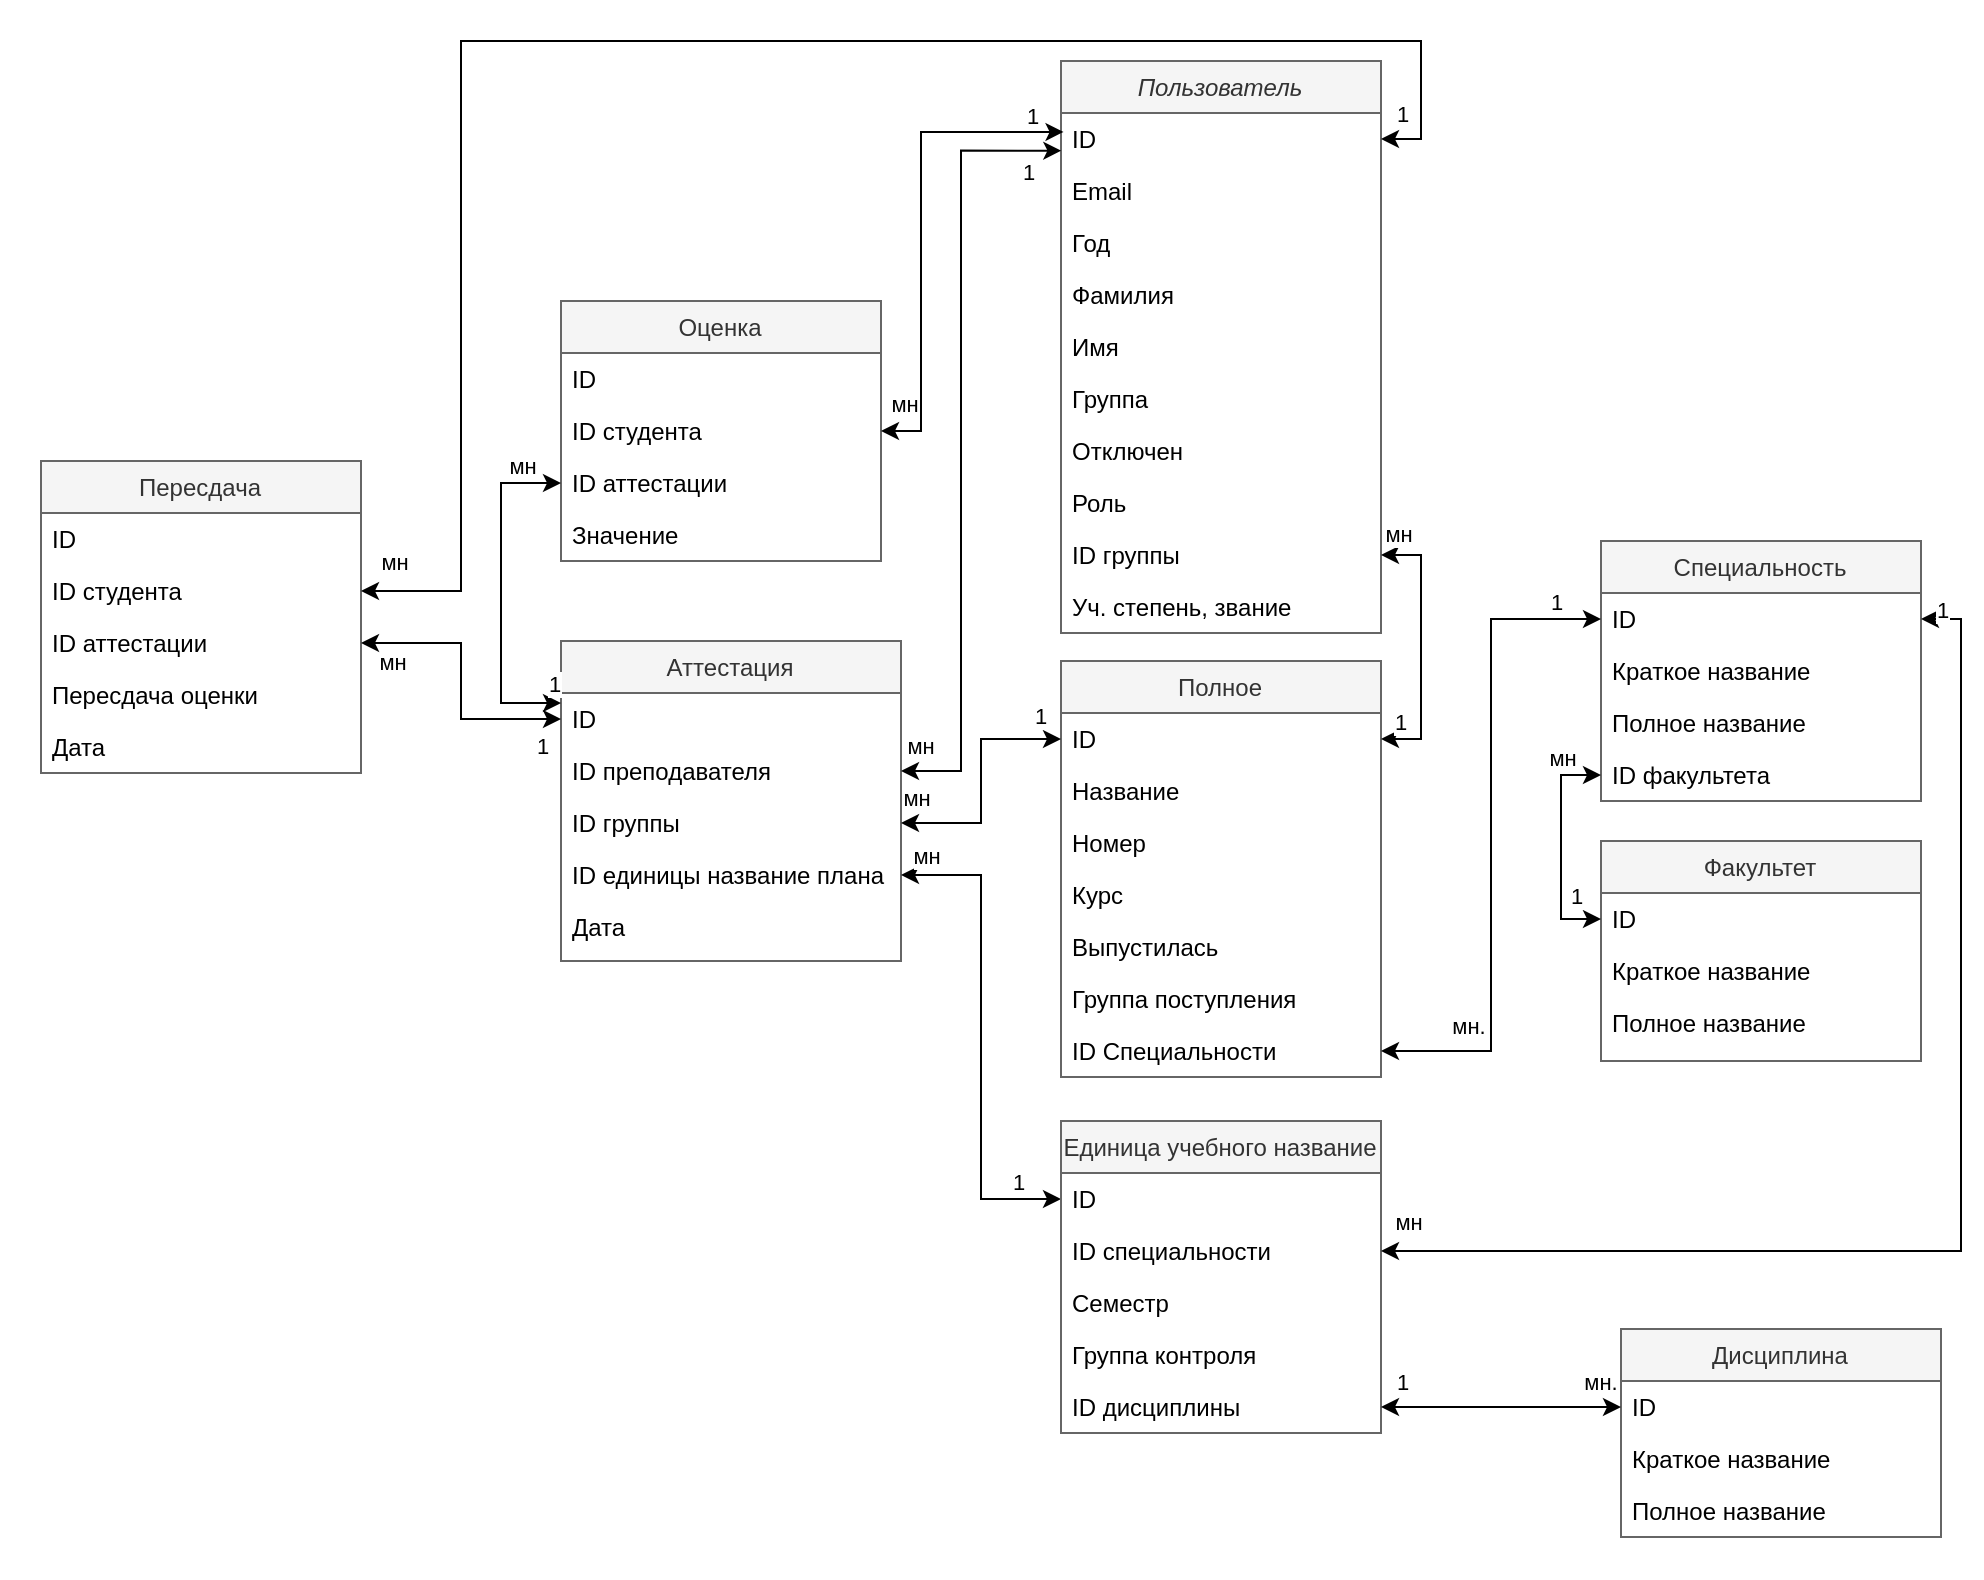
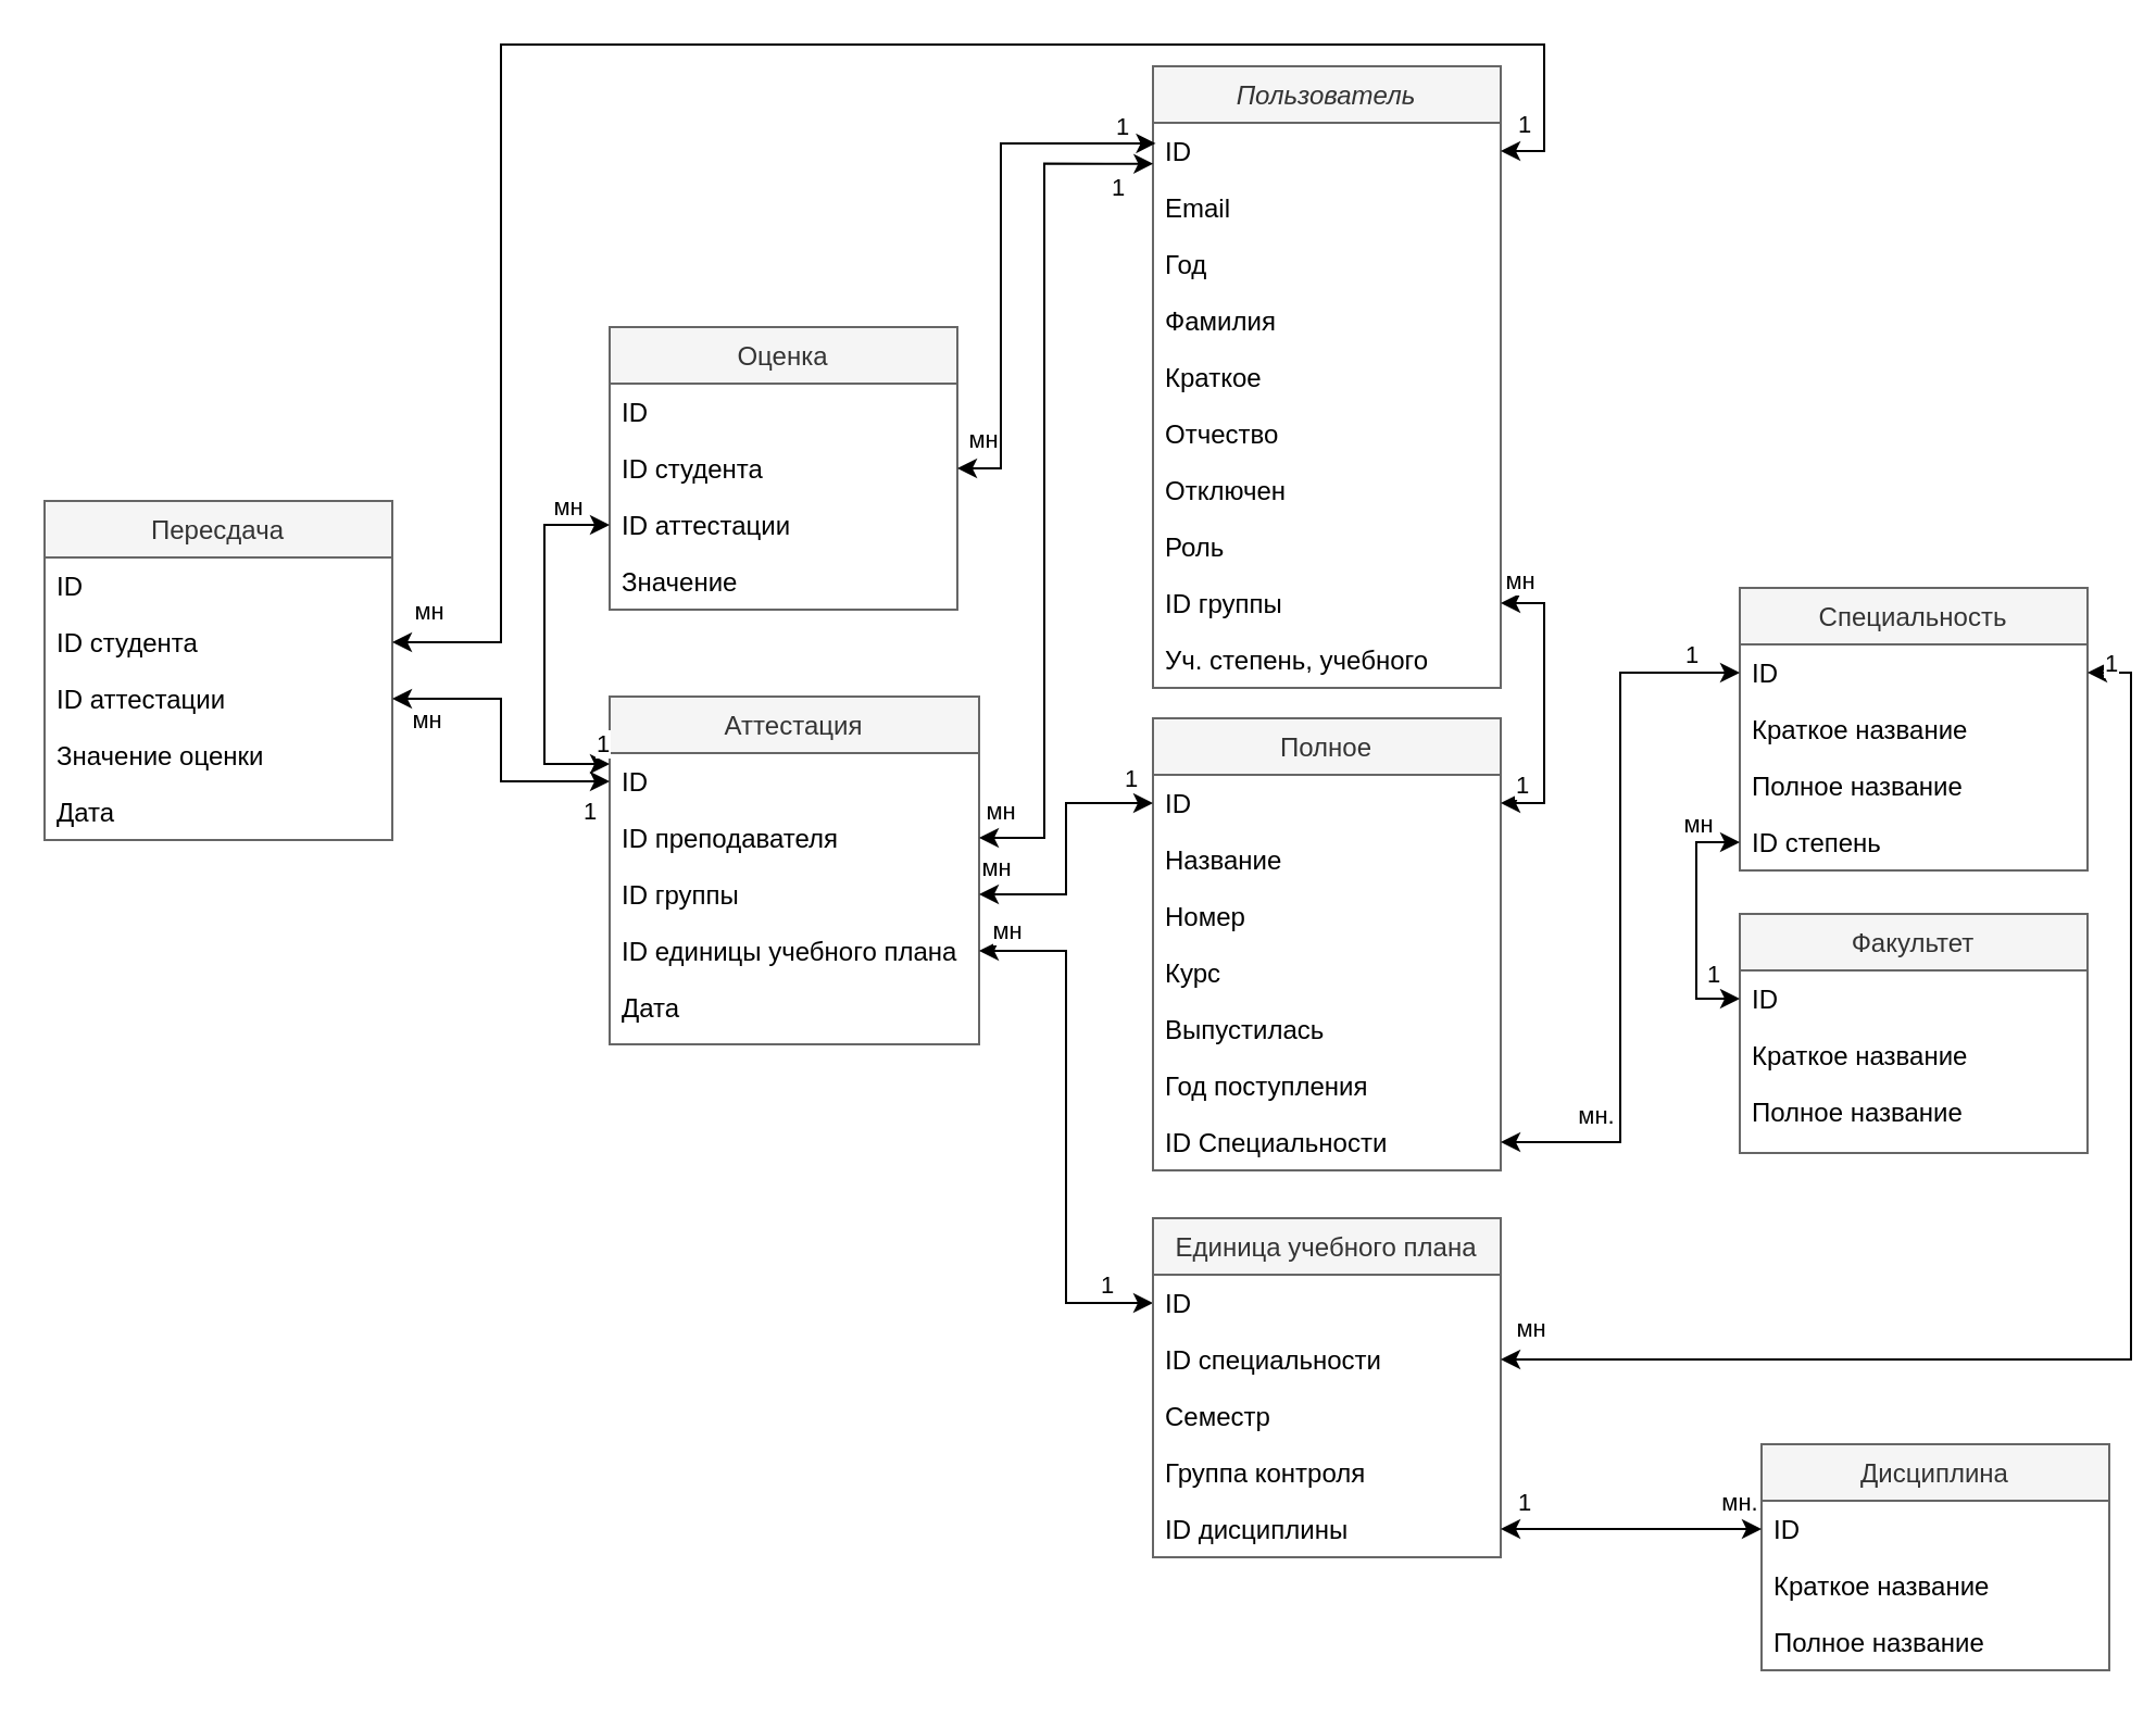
- <mxCell id="7" value="Имя" style="text;align=left;verticalAlign=top;spacingLeft=4;spacingRight=4;overflow=hidden;rotatable=0;points=[[0,0.5],[1,0.5]];portConstraint=eastwest;rounded=0;shadow=0;html=0;" parent="2" vertex="1"><mxGeometry y="130" width="160" height="26" as="geometry" /></mxCell>
+ <mxCell id="7" value="Краткое" style="text;align=left;verticalAlign=top;spacingLeft=4;spacingRight=4;overflow=hidden;rotatable=0;points=[[0,0.5],[1,0.5]];portConstraint=eastwest;rounded=0;shadow=0;html=0;" parent="2" vertex="1"><mxGeometry y="130" width="160" height="26" as="geometry" /></mxCell>
- <mxCell id="8" value="Группа" style="text;align=left;verticalAlign=top;spacingLeft=4;spacingRight=4;overflow=hidden;rotatable=0;points=[[0,0.5],[1,0.5]];portConstraint=eastwest;rounded=0;shadow=0;html=0;" parent="2" vertex="1"><mxGeometry y="156" width="160" height="26" as="geometry" /></mxCell>
+ <mxCell id="8" value="Отчество" style="text;align=left;verticalAlign=top;spacingLeft=4;spacingRight=4;overflow=hidden;rotatable=0;points=[[0,0.5],[1,0.5]];portConstraint=eastwest;rounded=0;shadow=0;html=0;" parent="2" vertex="1"><mxGeometry y="156" width="160" height="26" as="geometry" /></mxCell>
- <mxCell id="12" value="Уч. степень, звание" style="text;align=left;verticalAlign=top;spacingLeft=4;spacingRight=4;overflow=hidden;rotatable=0;points=[[0,0.5],[1,0.5]];portConstraint=eastwest;rounded=0;shadow=0;html=0;" parent="2" vertex="1"><mxGeometry y="260" width="160" height="26" as="geometry" /></mxCell>
+ <mxCell id="12" value="Уч. степень, учебного" style="text;align=left;verticalAlign=top;spacingLeft=4;spacingRight=4;overflow=hidden;rotatable=0;points=[[0,0.5],[1,0.5]];portConstraint=eastwest;rounded=0;shadow=0;html=0;" parent="2" vertex="1"><mxGeometry y="260" width="160" height="26" as="geometry" /></mxCell>
- <mxCell id="85" value="Пересдача оценки" style="text;align=left;verticalAlign=top;spacingLeft=4;spacingRight=4;overflow=hidden;rotatable=0;points=[[0,0.5],[1,0.5]];portConstraint=eastwest;" parent="81" vertex="1"><mxGeometry y="104" width="160" height="26" as="geometry" /></mxCell>
+ <mxCell id="85" value="Значение оценки" style="text;align=left;verticalAlign=top;spacingLeft=4;spacingRight=4;overflow=hidden;rotatable=0;points=[[0,0.5],[1,0.5]];portConstraint=eastwest;" parent="81" vertex="1"><mxGeometry y="104" width="160" height="26" as="geometry" /></mxCell>
- <mxCell id="55" value="ID факультета" style="text;align=left;verticalAlign=top;spacingLeft=4;spacingRight=4;overflow=hidden;rotatable=0;points=[[0,0.5],[1,0.5]];portConstraint=eastwest;" parent="51" vertex="1"><mxGeometry y="104" width="160" height="26" as="geometry" /></mxCell>
+ <mxCell id="55" value="ID степень" style="text;align=left;verticalAlign=top;spacingLeft=4;spacingRight=4;overflow=hidden;rotatable=0;points=[[0,0.5],[1,0.5]];portConstraint=eastwest;" parent="51" vertex="1"><mxGeometry y="104" width="160" height="26" as="geometry" /></mxCell>
- <mxCell id="34" value="ID единицы название плана" style="text;align=left;verticalAlign=top;spacingLeft=4;spacingRight=4;overflow=hidden;rotatable=0;points=[[0,0.5],[1,0.5]];portConstraint=eastwest;" parent="30" vertex="1"><mxGeometry y="104" width="170" height="26" as="geometry" /></mxCell>
+ <mxCell id="34" value="ID единицы учебного плана" style="text;align=left;verticalAlign=top;spacingLeft=4;spacingRight=4;overflow=hidden;rotatable=0;points=[[0,0.5],[1,0.5]];portConstraint=eastwest;" parent="30" vertex="1"><mxGeometry y="104" width="170" height="26" as="geometry" /></mxCell>
- <mxCell id="19" value="Группа поступления" style="text;align=left;verticalAlign=top;spacingLeft=4;spacingRight=4;overflow=hidden;rotatable=0;points=[[0,0.5],[1,0.5]];portConstraint=eastwest;rounded=0;shadow=0;html=0;" parent="13" vertex="1"><mxGeometry y="156" width="160" height="26" as="geometry" /></mxCell>
+ <mxCell id="19" value="Год поступления" style="text;align=left;verticalAlign=top;spacingLeft=4;spacingRight=4;overflow=hidden;rotatable=0;points=[[0,0.5],[1,0.5]];portConstraint=eastwest;rounded=0;shadow=0;html=0;" parent="13" vertex="1"><mxGeometry y="156" width="160" height="26" as="geometry" /></mxCell>
- <mxCell id="60" value="Единица учебного название" style="swimlane;fontStyle=0;align=center;verticalAlign=top;childLayout=stackLayout;horizontal=1;startSize=26;horizontalStack=0;resizeParent=1;resizeLast=0;collapsible=1;marginBottom=0;rounded=0;shadow=0;strokeWidth=1;fillColor=#f5f5f5;strokeColor=#666666;fontColor=#333333;" parent="1" vertex="1"><mxGeometry x="530" y="560" width="160" height="156" as="geometry"><mxRectangle x="340" y="380" width="170" height="26" as="alternateBounds" /></mxGeometry></mxCell>
+ <mxCell id="60" value="Единица учебного плана" style="swimlane;fontStyle=0;align=center;verticalAlign=top;childLayout=stackLayout;horizontal=1;startSize=26;horizontalStack=0;resizeParent=1;resizeLast=0;collapsible=1;marginBottom=0;rounded=0;shadow=0;strokeWidth=1;fillColor=#f5f5f5;strokeColor=#666666;fontColor=#333333;" parent="1" vertex="1"><mxGeometry x="530" y="560" width="160" height="156" as="geometry"><mxRectangle x="340" y="380" width="170" height="26" as="alternateBounds" /></mxGeometry></mxCell>
